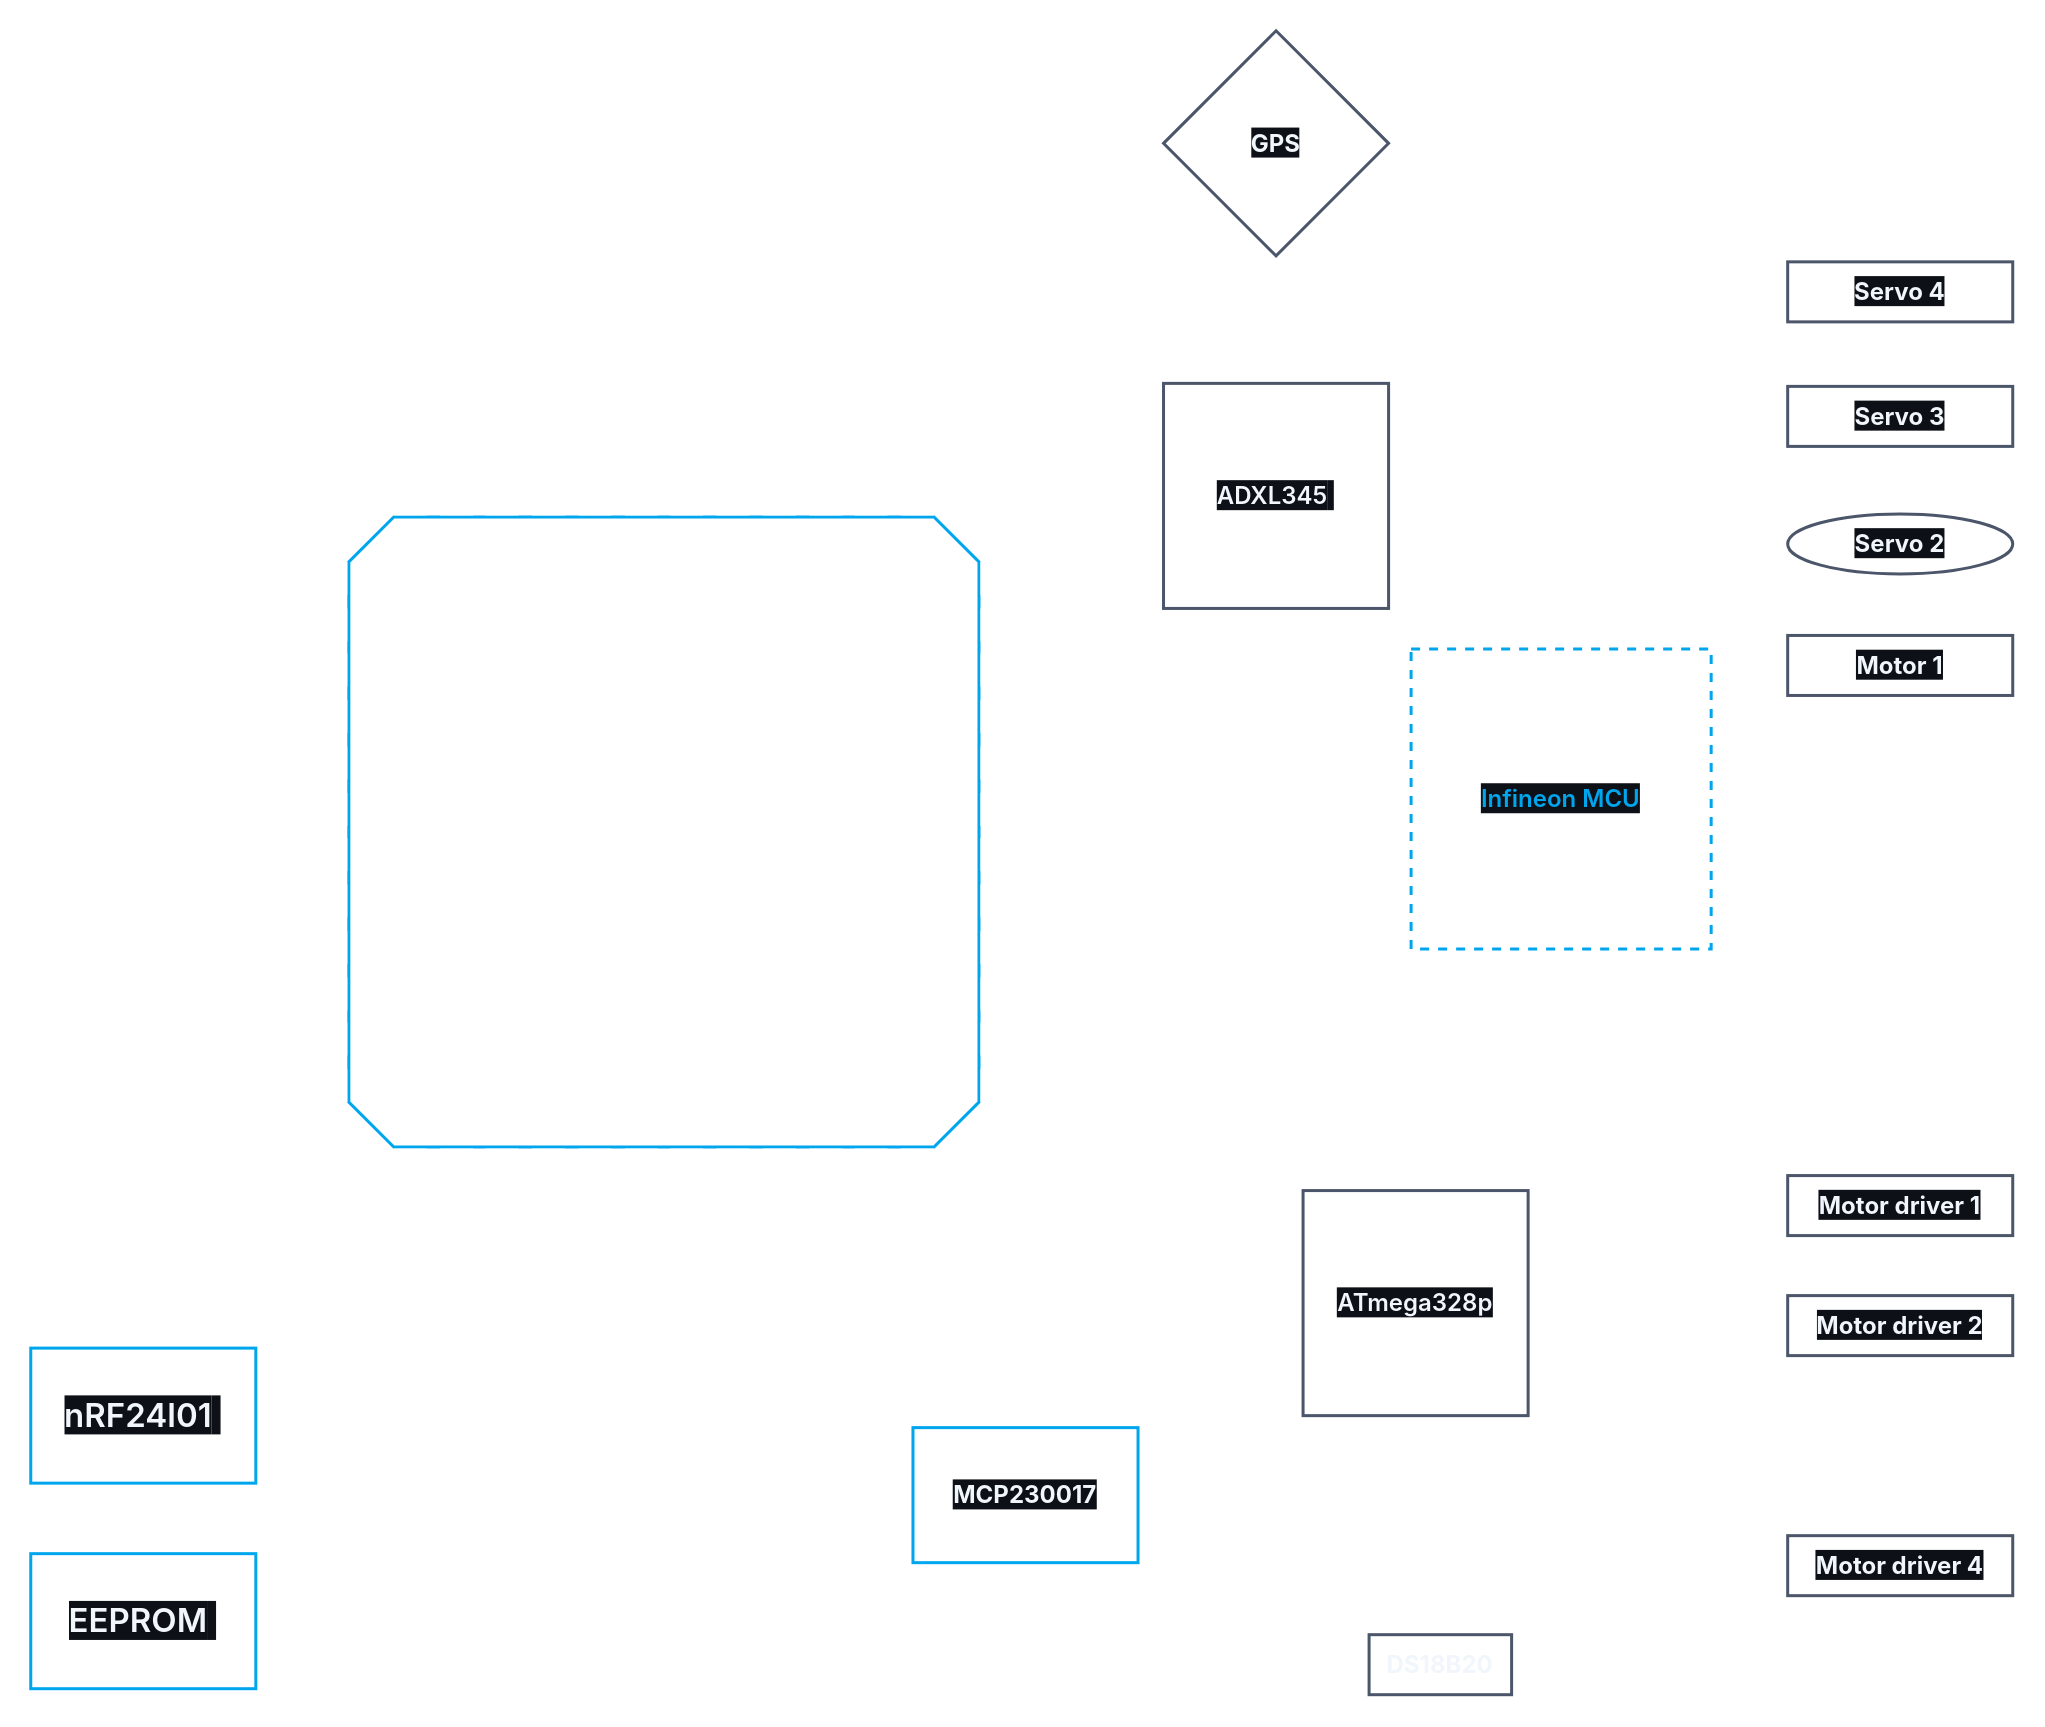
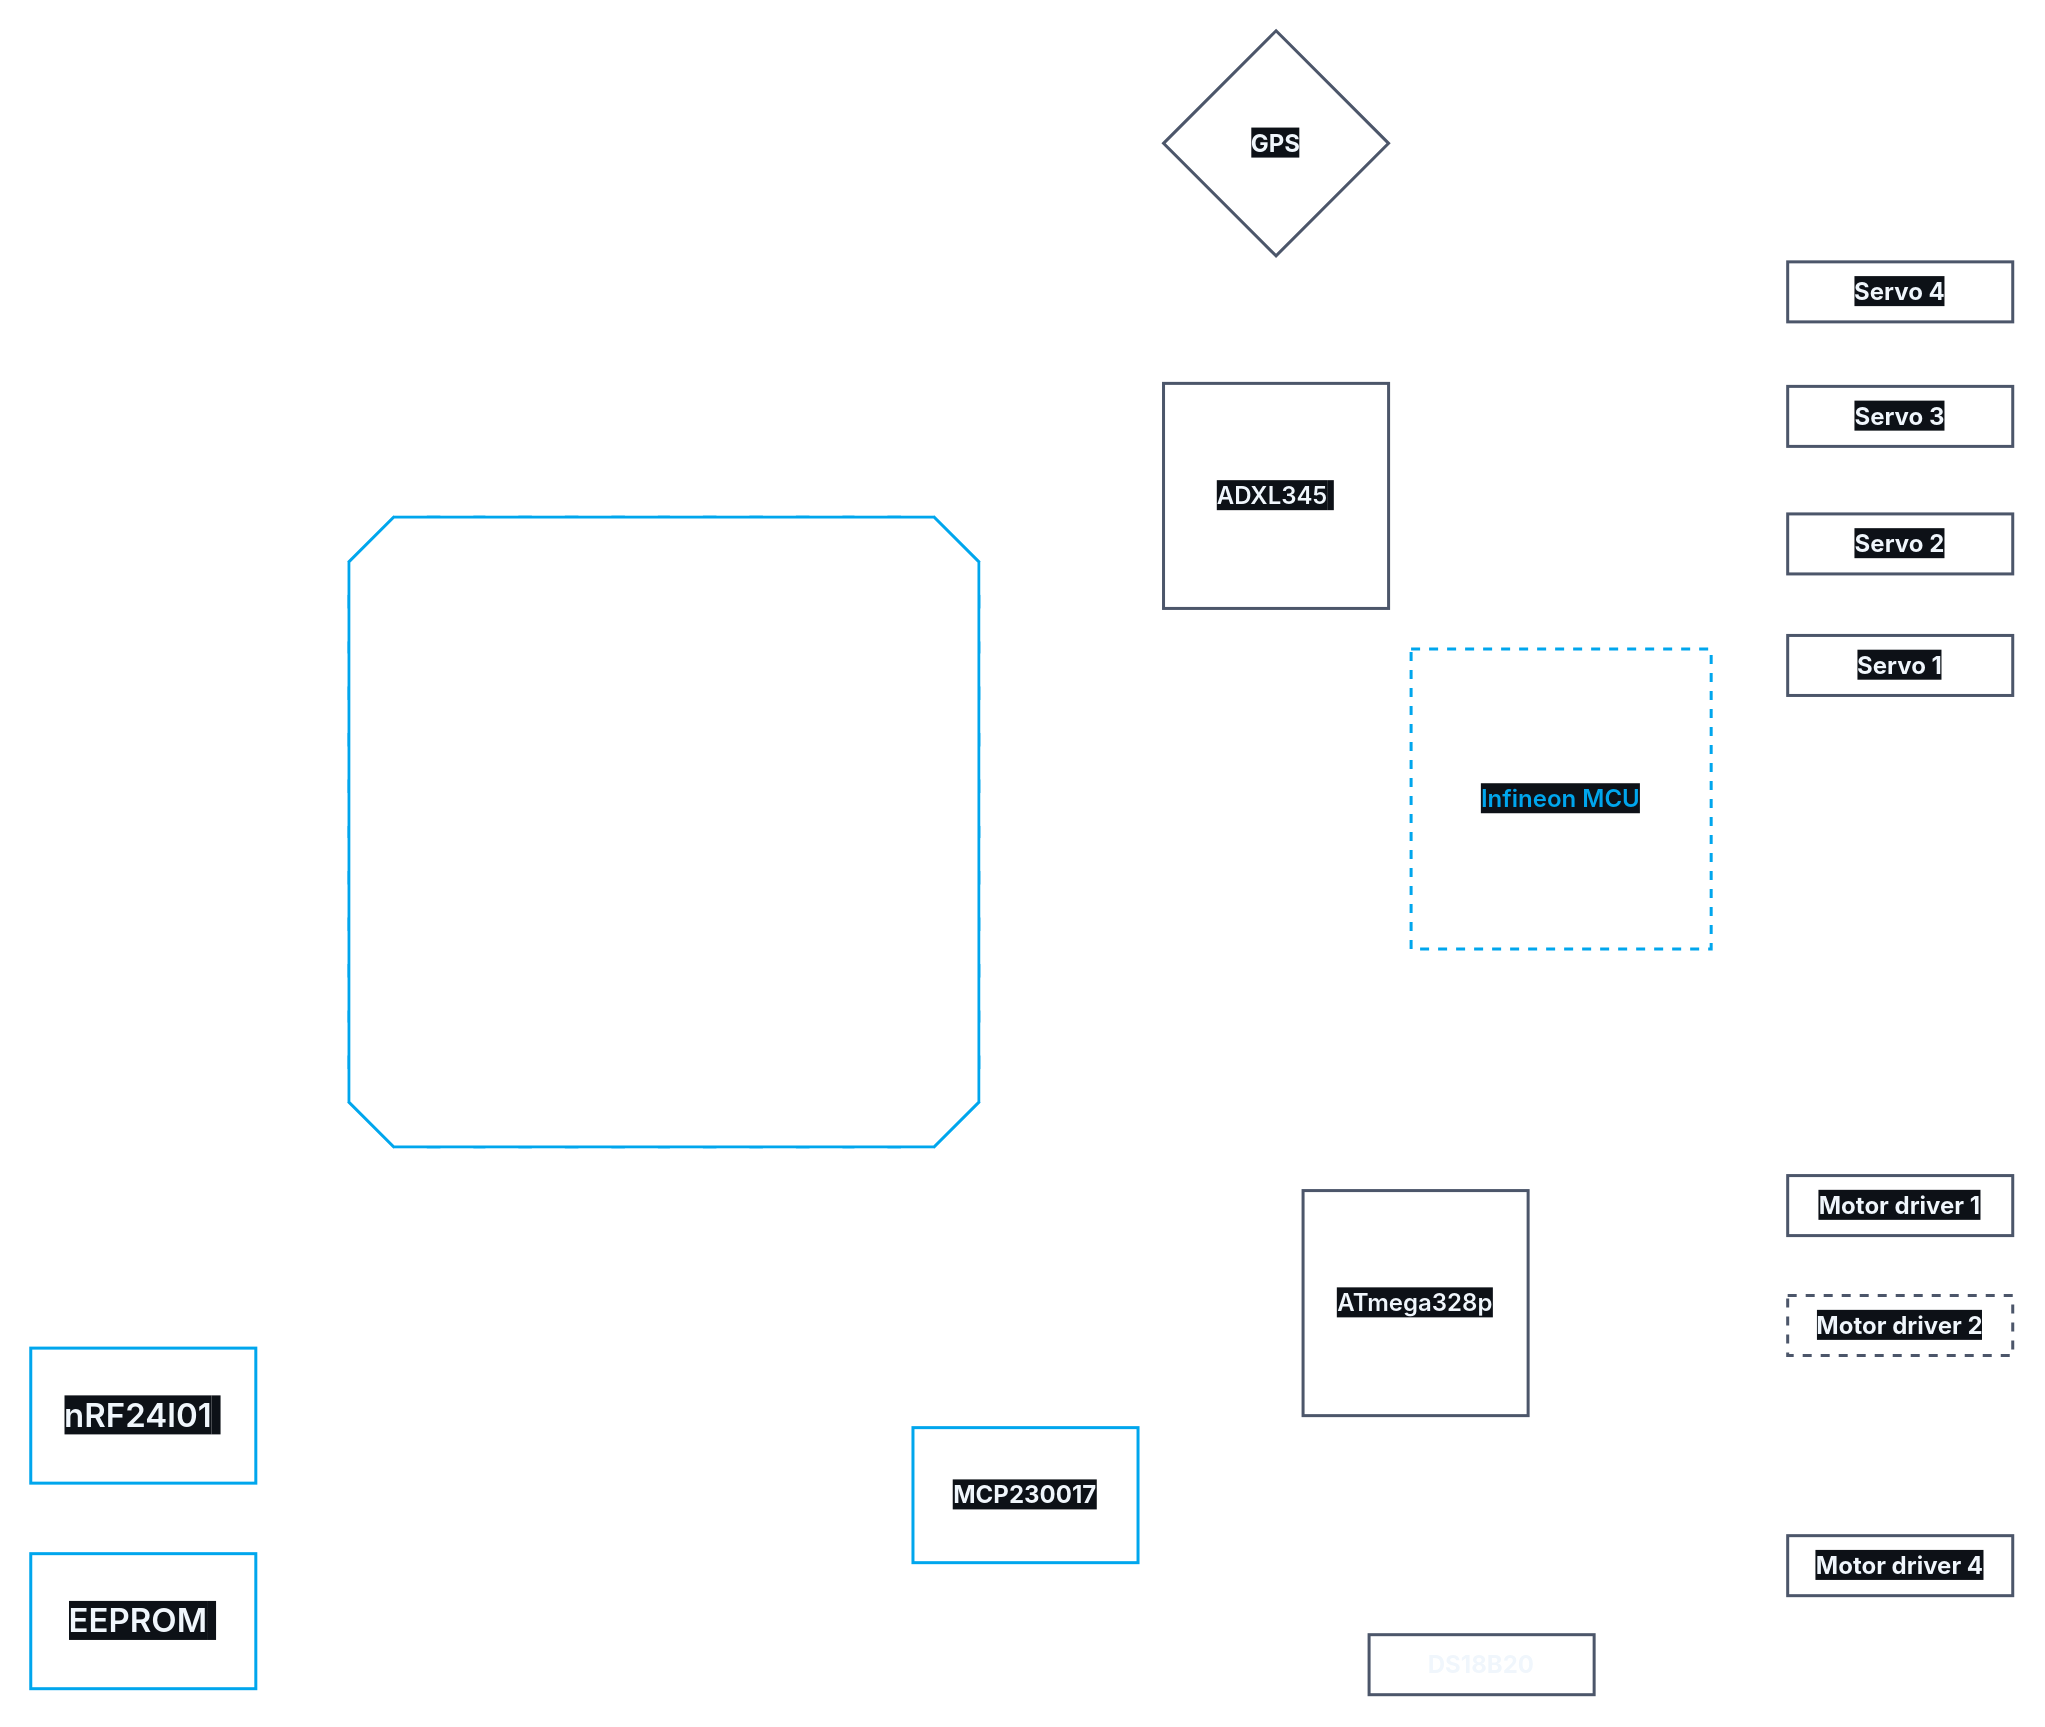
- <mxCell id="22" value="&lt;div style=&quot;text-align: left;&quot;&gt;&lt;font face=&quot;-apple-system, BlinkMacSystemFont, Segoe UI, Noto Sans, Helvetica, Arial, sans-serif, Apple Color Emoji, Segoe UI Emoji&quot; color=&quot;#f0f6fc&quot;&gt;&lt;span style=&quot;font-size: 16px; background-color: rgb(13, 17, 23);&quot;&gt;&lt;b&gt;Servo 2&lt;/b&gt;&lt;/span&gt;&lt;/font&gt;&lt;/div&gt;" style="ellipse;whiteSpace=wrap;html=1;fontSize=10;align=center;glass=0;shadow=0;strokeWidth=2;perimeterSpacing=0;strokeColor=#4C566A;fillColor=none;fontColor=#C9D1D9;verticalAlign=middle;spacingLeft=0;spacingTop=0;fontFamily=Helvetica;" parent="1" vertex="1"><mxGeometry x="1191" y="342" width="150" height="40" as="geometry" /></mxCell>
+ <mxCell id="22" value="&lt;div style=&quot;text-align: left;&quot;&gt;&lt;font face=&quot;-apple-system, BlinkMacSystemFont, Segoe UI, Noto Sans, Helvetica, Arial, sans-serif, Apple Color Emoji, Segoe UI Emoji&quot; color=&quot;#f0f6fc&quot;&gt;&lt;span style=&quot;font-size: 16px; background-color: rgb(13, 17, 23);&quot;&gt;&lt;b&gt;Servo 2&lt;/b&gt;&lt;/span&gt;&lt;/font&gt;&lt;/div&gt;" style="rounded=0;whiteSpace=wrap;html=1;fontSize=10;align=center;glass=0;shadow=0;strokeWidth=2;perimeterSpacing=0;strokeColor=#4C566A;fillColor=none;fontColor=#C9D1D9;verticalAlign=middle;spacingLeft=0;spacingTop=0;fontFamily=Helvetica;" parent="1" vertex="1"><mxGeometry x="1191" y="342" width="150" height="40" as="geometry" /></mxCell>
- <mxCell id="21" value="&lt;div style=&quot;text-align: left;&quot;&gt;&lt;font face=&quot;-apple-system, BlinkMacSystemFont, Segoe UI, Noto Sans, Helvetica, Arial, sans-serif, Apple Color Emoji, Segoe UI Emoji&quot; color=&quot;#f0f6fc&quot;&gt;&lt;span style=&quot;font-size: 16px; background-color: rgb(13, 17, 23);&quot;&gt;&lt;b&gt;Motor 1&lt;/b&gt;&lt;/span&gt;&lt;/font&gt;&lt;/div&gt;" style="rounded=0;whiteSpace=wrap;html=1;fontSize=10;align=center;glass=0;shadow=0;strokeWidth=2;perimeterSpacing=0;strokeColor=#4C566A;fillColor=none;fontColor=#C9D1D9;verticalAlign=middle;spacingLeft=0;spacingTop=0;fontFamily=Helvetica;" parent="1" vertex="1"><mxGeometry x="1191" y="423" width="150" height="40" as="geometry" /></mxCell>
+ <mxCell id="21" value="&lt;div style=&quot;text-align: left;&quot;&gt;&lt;font face=&quot;-apple-system, BlinkMacSystemFont, Segoe UI, Noto Sans, Helvetica, Arial, sans-serif, Apple Color Emoji, Segoe UI Emoji&quot; color=&quot;#f0f6fc&quot;&gt;&lt;span style=&quot;font-size: 16px; background-color: rgb(13, 17, 23);&quot;&gt;&lt;b&gt;Servo 1&lt;/b&gt;&lt;/span&gt;&lt;/font&gt;&lt;/div&gt;" style="rounded=0;whiteSpace=wrap;html=1;fontSize=10;align=center;glass=0;shadow=0;strokeWidth=2;perimeterSpacing=0;strokeColor=#4C566A;fillColor=none;fontColor=#C9D1D9;verticalAlign=middle;spacingLeft=0;spacingTop=0;fontFamily=Helvetica;" parent="1" vertex="1"><mxGeometry x="1191" y="423" width="150" height="40" as="geometry" /></mxCell>
- <mxCell id="20" value="&lt;div style=&quot;text-align: left;&quot;&gt;&lt;font face=&quot;-apple-system, BlinkMacSystemFont, Segoe UI, Noto Sans, Helvetica, Arial, sans-serif, Apple Color Emoji, Segoe UI Emoji&quot; color=&quot;#f0f6fc&quot;&gt;&lt;span style=&quot;font-size: 16px; background-color: rgb(13, 17, 23);&quot;&gt;&lt;b&gt;Motor driver 2&lt;/b&gt;&lt;/span&gt;&lt;/font&gt;&lt;/div&gt;" style="rounded=0;whiteSpace=wrap;html=1;fontSize=10;align=center;glass=0;shadow=0;strokeWidth=2;perimeterSpacing=0;strokeColor=#4C566A;fillColor=none;fontColor=#C9D1D9;verticalAlign=middle;spacingLeft=0;spacingTop=0;fontFamily=Helvetica;" parent="1" vertex="1"><mxGeometry x="1191" y="863" width="150" height="40" as="geometry" /></mxCell>
+ <mxCell id="20" value="&lt;div style=&quot;text-align: left;&quot;&gt;&lt;font face=&quot;-apple-system, BlinkMacSystemFont, Segoe UI, Noto Sans, Helvetica, Arial, sans-serif, Apple Color Emoji, Segoe UI Emoji&quot; color=&quot;#f0f6fc&quot;&gt;&lt;span style=&quot;font-size: 16px; background-color: rgb(13, 17, 23);&quot;&gt;&lt;b&gt;Motor driver 2&lt;/b&gt;&lt;/span&gt;&lt;/font&gt;&lt;/div&gt;" style="rounded=0;whiteSpace=wrap;html=1;fontSize=10;align=center;glass=0;shadow=0;strokeWidth=2;perimeterSpacing=0;strokeColor=#4C566A;fillColor=none;fontColor=#C9D1D9;verticalAlign=middle;spacingLeft=0;spacingTop=0;fontFamily=Helvetica;dashed=1;" parent="1" vertex="1"><mxGeometry x="1191" y="863" width="150" height="40" as="geometry" /></mxCell>
- <mxCell id="25" value="&lt;div style=&quot;text-align: left;&quot;&gt;&lt;span style=&quot;background-color: transparent; font-size: 16px;&quot;&gt;&lt;font face=&quot;-apple-system, BlinkMacSystemFont, Segoe UI, Noto Sans, Helvetica, Arial, sans-serif, Apple Color Emoji, Segoe UI Emoji&quot; color=&quot;#f0f6fc&quot;&gt;&lt;b&gt;DS18B20&lt;/b&gt;&lt;/font&gt;&lt;/span&gt;&lt;/div&gt;" style="rounded=0;whiteSpace=wrap;html=1;fontSize=10;align=center;glass=0;shadow=0;strokeWidth=2;perimeterSpacing=0;strokeColor=#4C566A;fillColor=none;fontColor=#C9D1D9;verticalAlign=middle;spacingLeft=0;spacingTop=0;fontFamily=Helvetica;" parent="1" vertex="1"><mxGeometry x="912" y="1089" width="95" height="40" as="geometry" /></mxCell>
+ <mxCell id="25" value="&lt;div style=&quot;text-align: left;&quot;&gt;&lt;span style=&quot;background-color: transparent; font-size: 16px;&quot;&gt;&lt;font face=&quot;-apple-system, BlinkMacSystemFont, Segoe UI, Noto Sans, Helvetica, Arial, sans-serif, Apple Color Emoji, Segoe UI Emoji&quot; color=&quot;#f0f6fc&quot;&gt;&lt;b&gt;DS18B20&lt;/b&gt;&lt;/font&gt;&lt;/span&gt;&lt;/div&gt;" style="rounded=0;whiteSpace=wrap;html=1;fontSize=10;align=center;glass=0;shadow=0;strokeWidth=2;perimeterSpacing=0;strokeColor=#4C566A;fillColor=none;fontColor=#C9D1D9;verticalAlign=middle;spacingLeft=0;spacingTop=0;fontFamily=Helvetica;" parent="1" vertex="1"><mxGeometry x="912" y="1089" width="150" height="40" as="geometry" /></mxCell>
